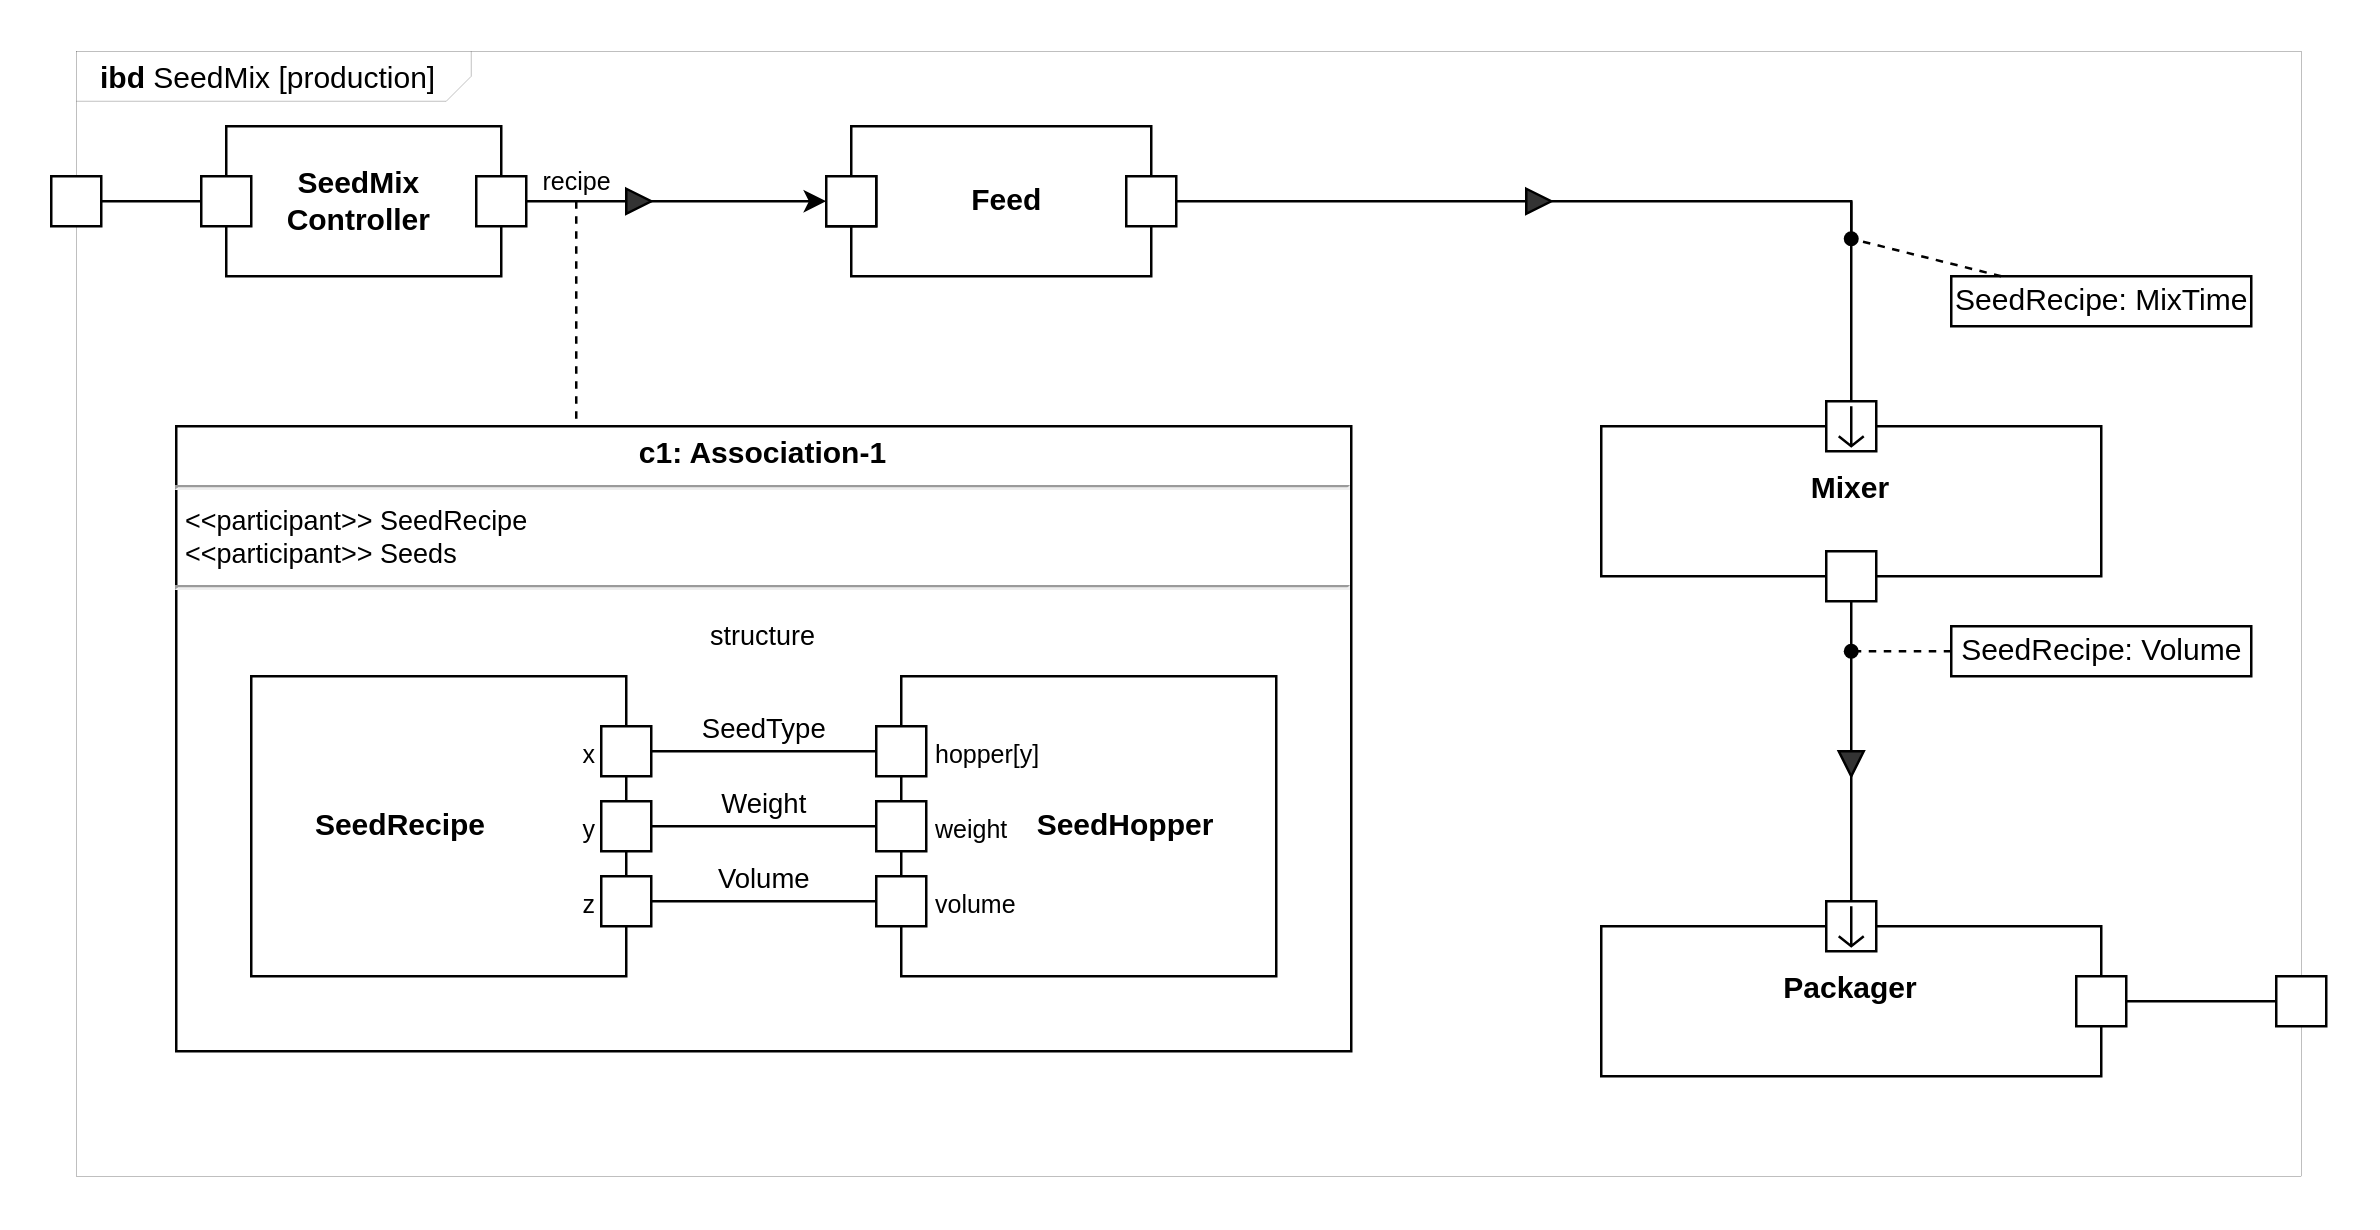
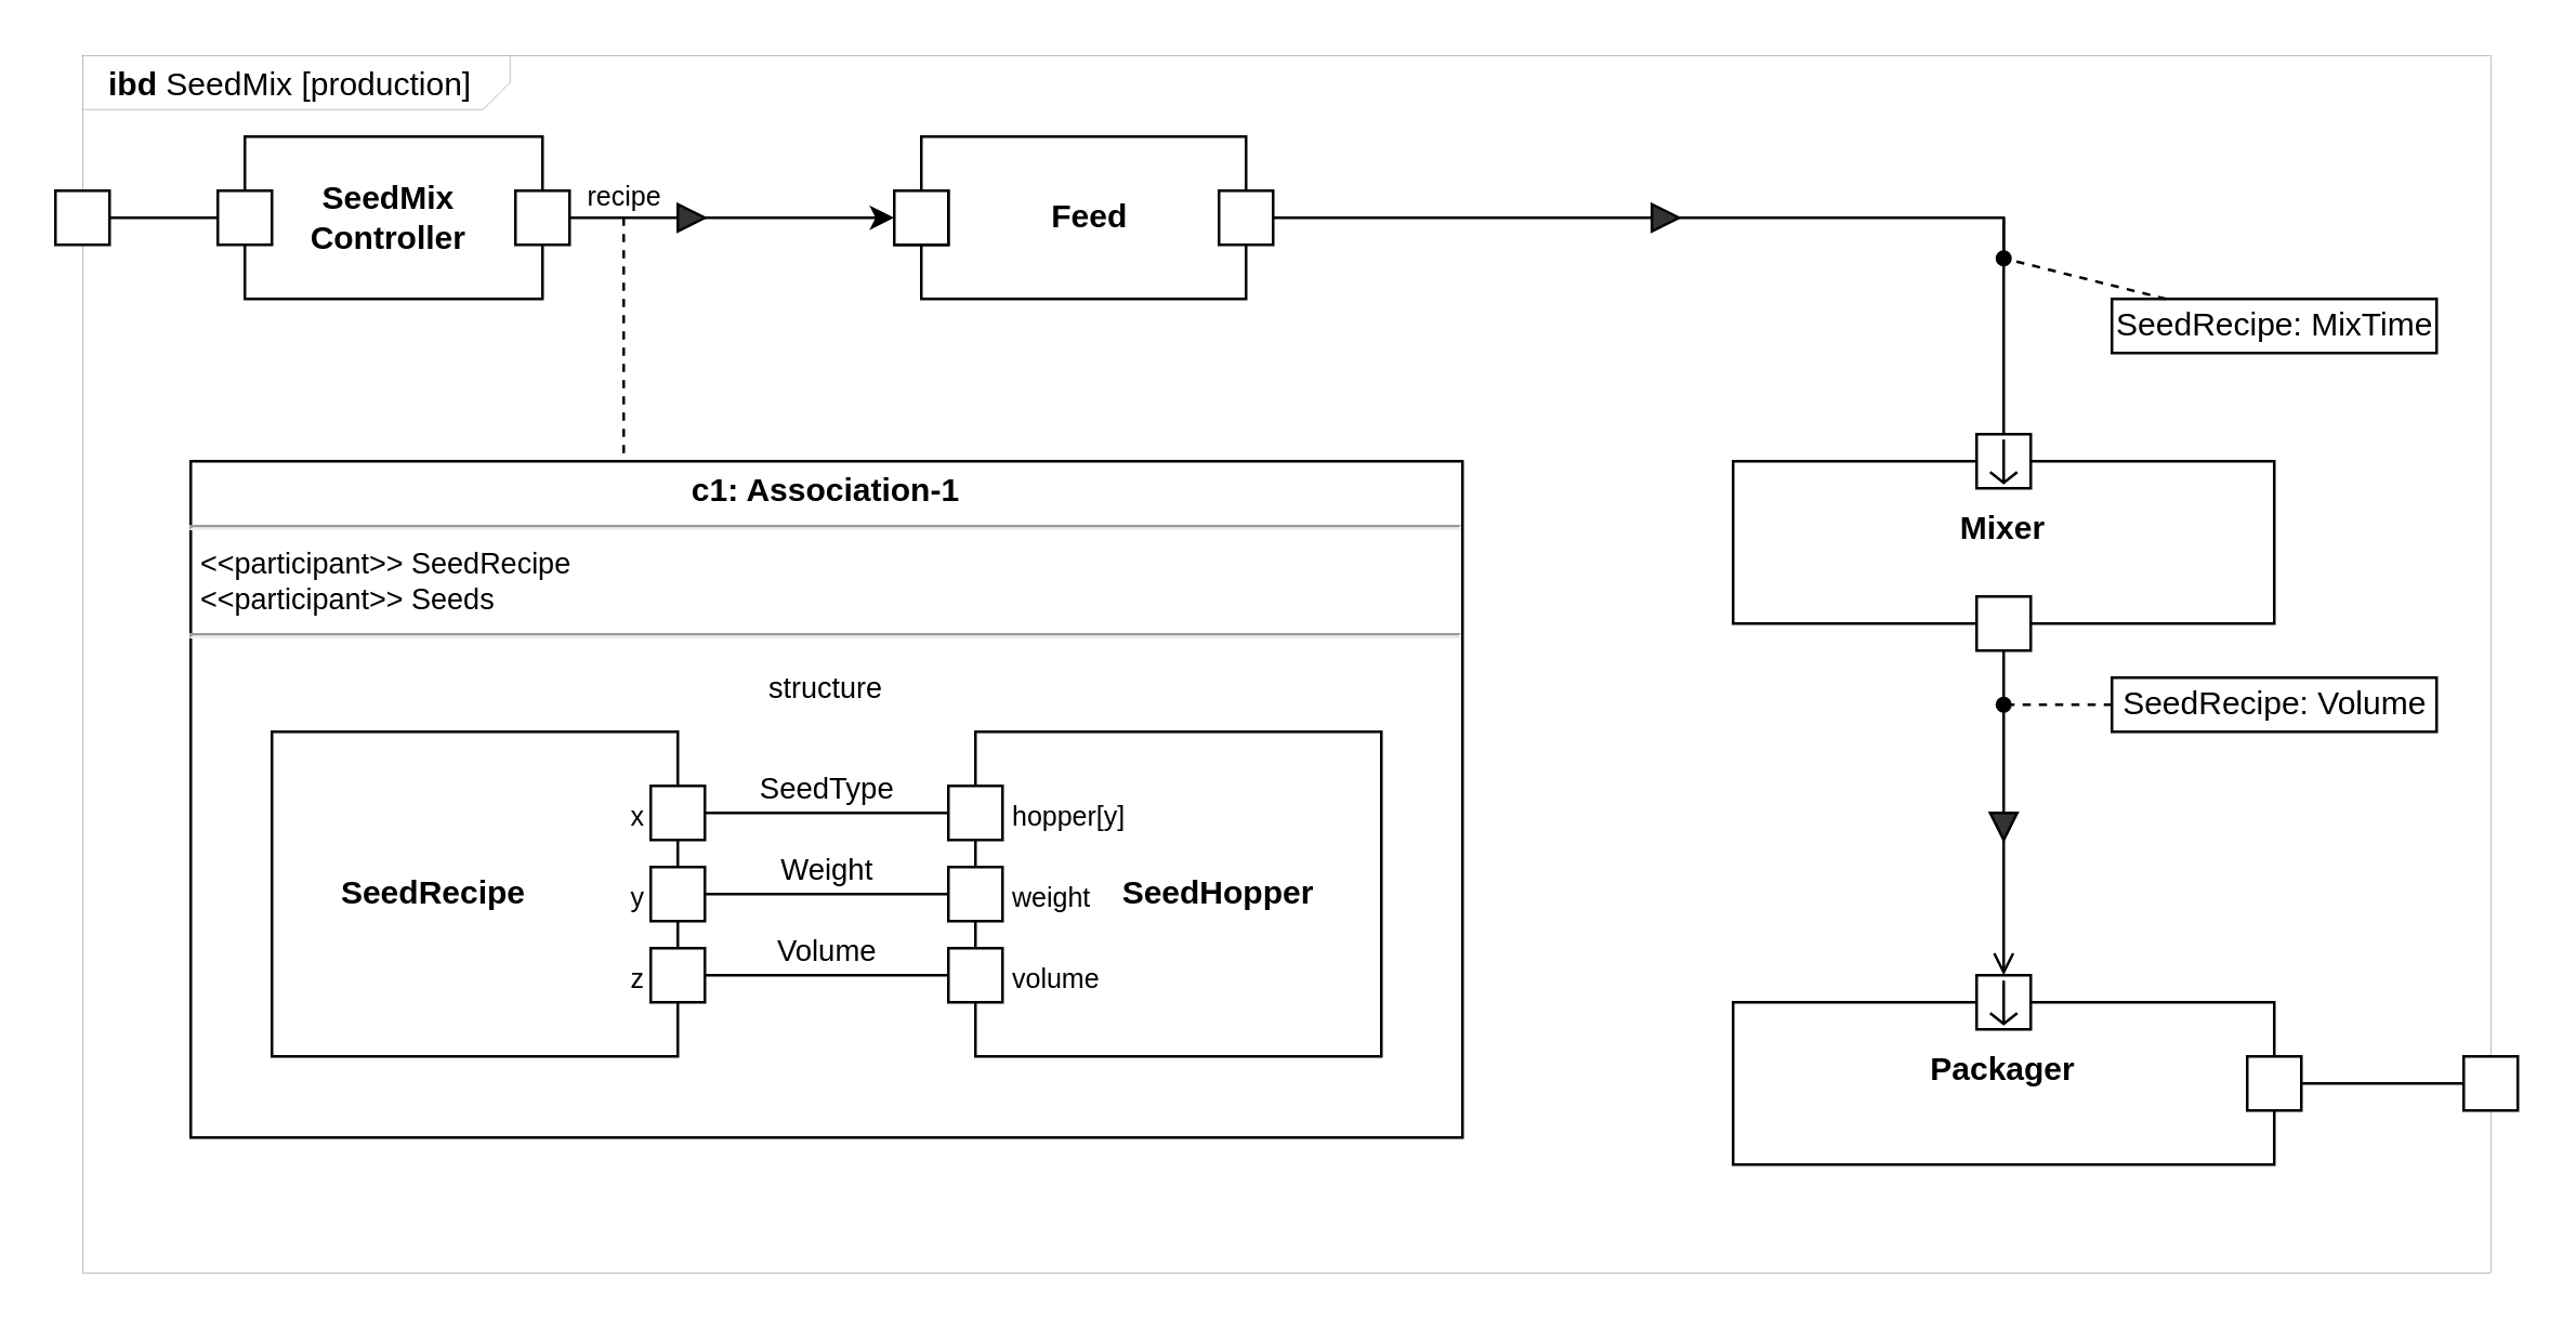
- <mxCell id="21" style="edgeStyle=orthogonalEdgeStyle;rounded=0;orthogonalLoop=1;jettySize=auto;html=1;entryX=0.5;entryY=0;entryDx=0;entryDy=0;endArrow=none;endFill=0;" edge="1" parent="1" source="44" target="47"><mxGeometry relative="1" as="geometry" /></mxCell>
+ <mxCell id="21" style="edgeStyle=orthogonalEdgeStyle;rounded=0;orthogonalLoop=1;jettySize=auto;html=1;entryX=0.5;entryY=0;entryDx=0;entryDy=0;endArrow=open;endFill=0;" edge="1" parent="1" source="44" target="47"><mxGeometry relative="1" as="geometry" /></mxCell>
